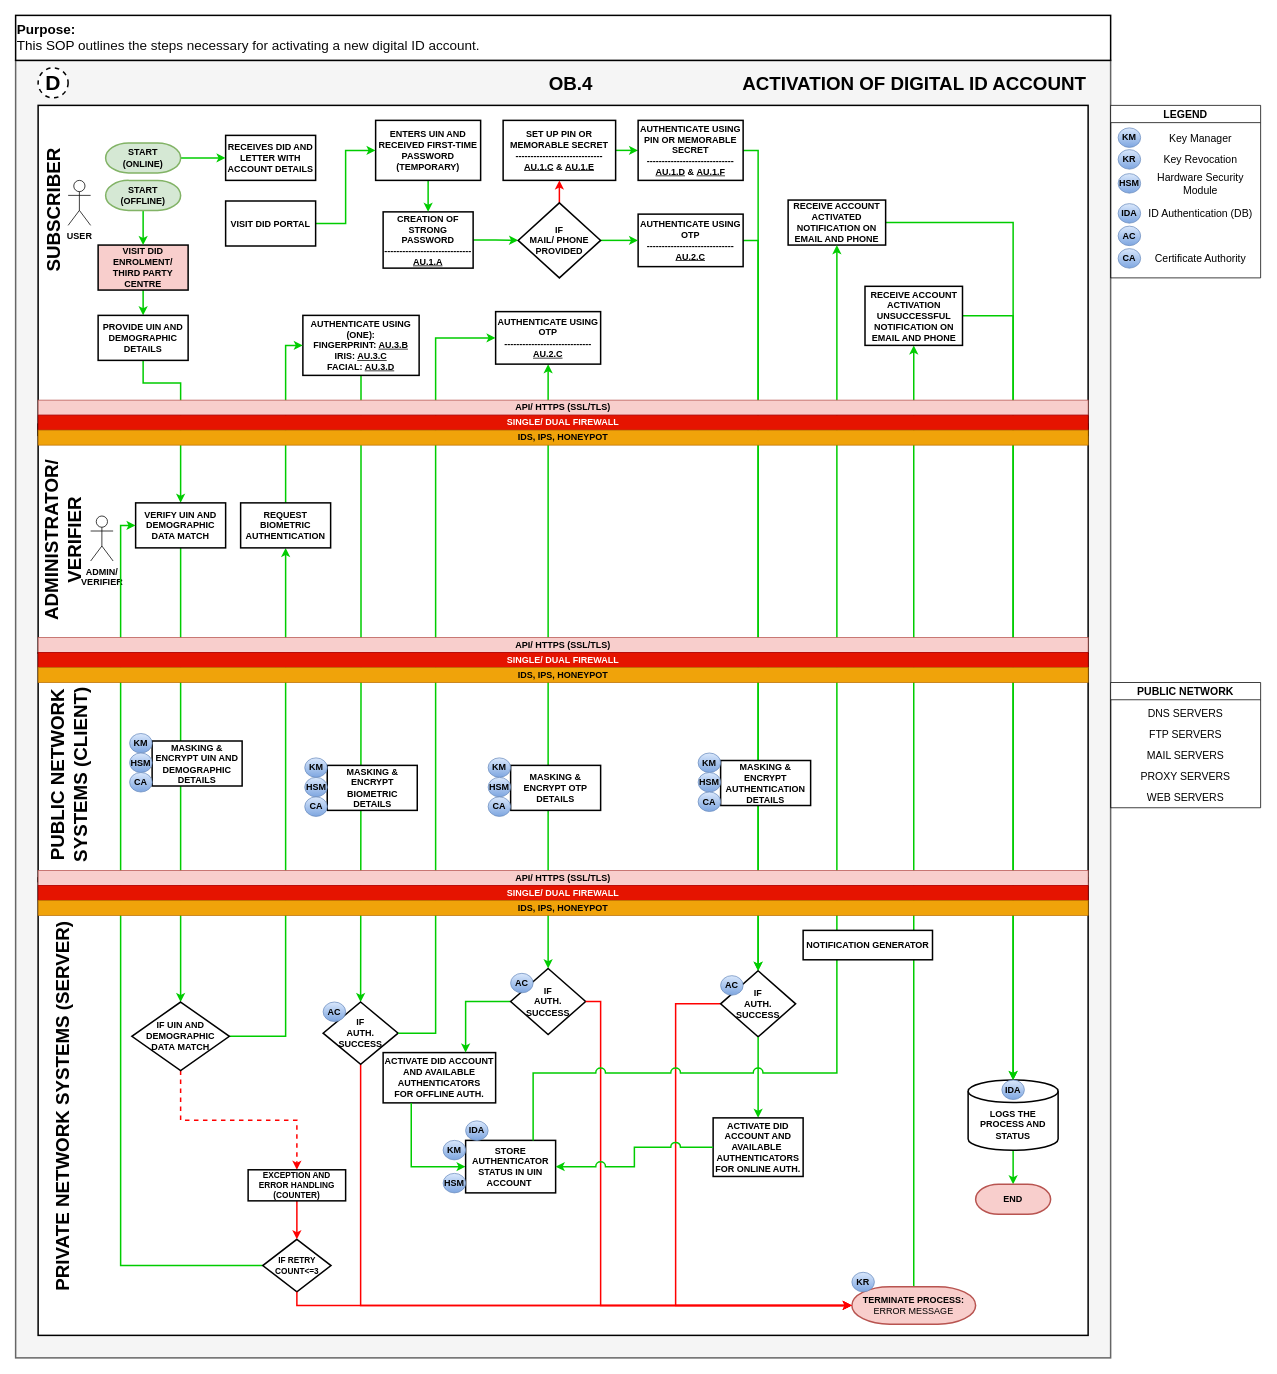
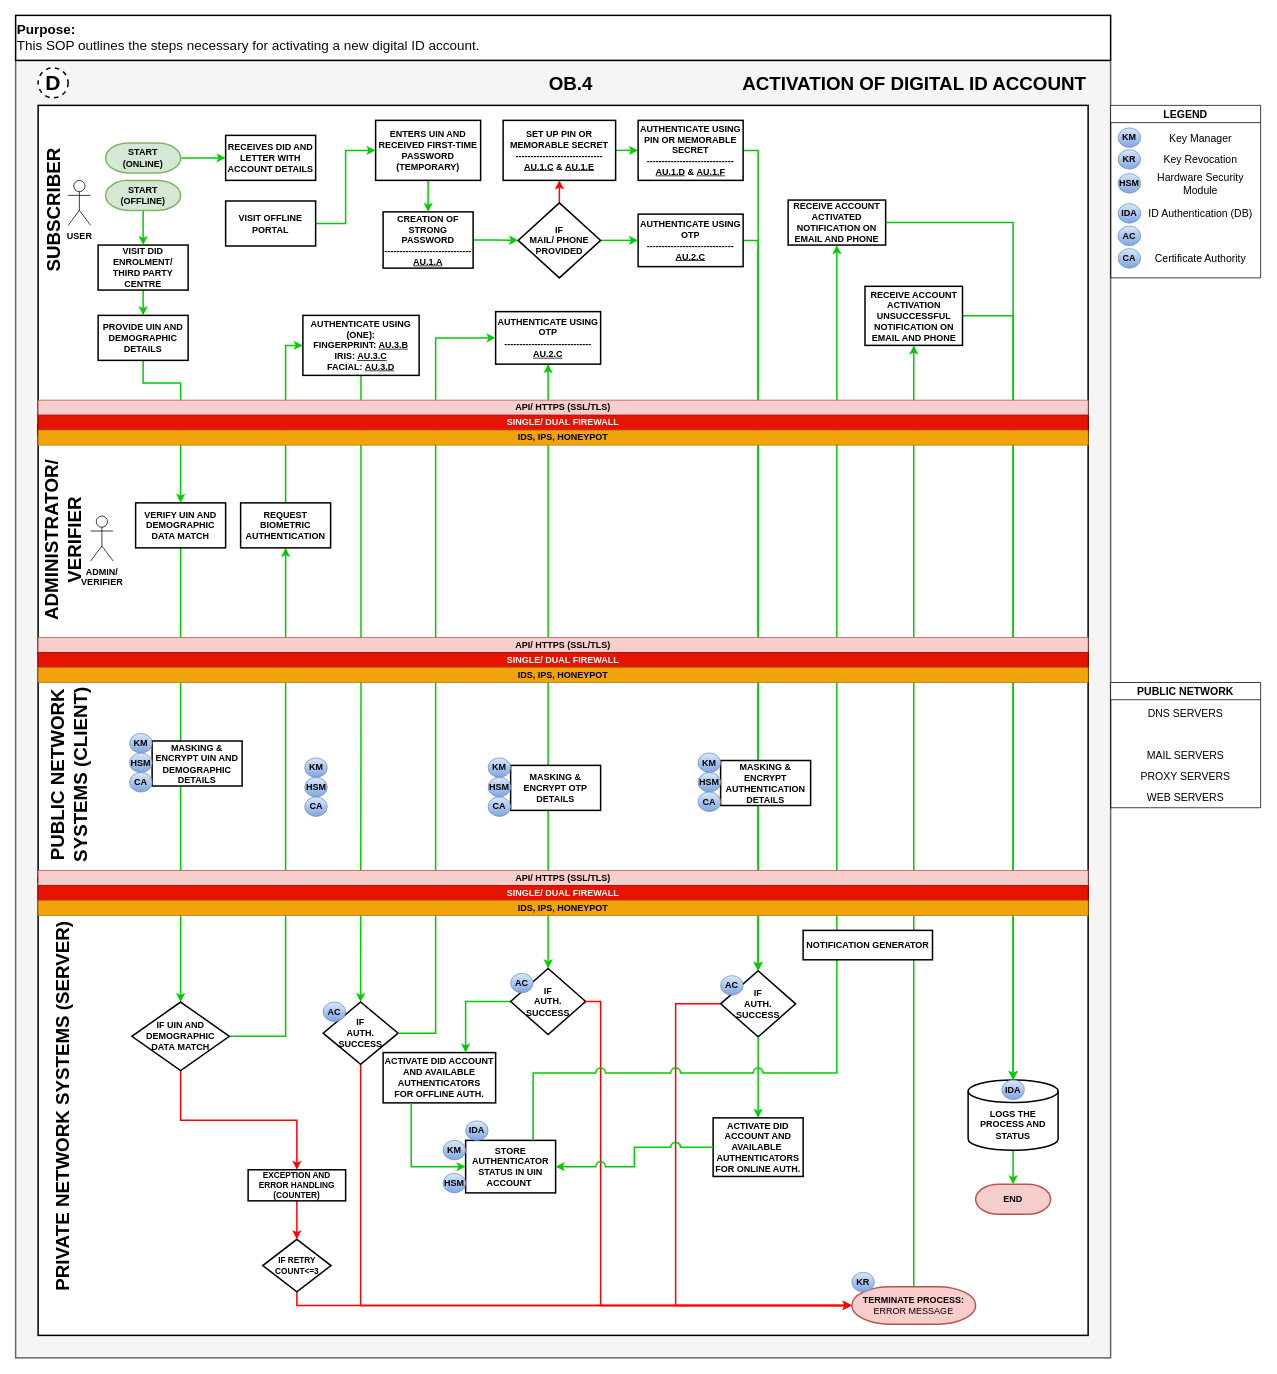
- <mxCell id="22" value="VISIT DID PORTAL" style="rounded=0;whiteSpace=wrap;html=1;strokeWidth=2;fontStyle=1" parent="1" vertex="1"><mxGeometry x="300" y="267.5" width="120" height="60" as="geometry" /></mxCell>
+ <mxCell id="22" value="VISIT OFFLINE PORTAL" style="rounded=0;whiteSpace=wrap;html=1;strokeWidth=2;fontStyle=1" parent="1" vertex="1"><mxGeometry x="300" y="267.5" width="120" height="60" as="geometry" /></mxCell>
- <mxCell id="39" value="VISIT DID ENROLMENT/ THIRD PARTY CENTRE" style="rounded=0;whiteSpace=wrap;html=1;strokeWidth=2;fontStyle=1;fillColor=#f8cecc;" parent="1" vertex="1"><mxGeometry x="130" y="326.25" width="120" height="60" as="geometry" /></mxCell>
+ <mxCell id="39" value="VISIT DID ENROLMENT/ THIRD PARTY CENTRE" style="rounded=0;whiteSpace=wrap;html=1;strokeWidth=2;fontStyle=1" parent="1" vertex="1"><mxGeometry x="130" y="326.25" width="120" height="60" as="geometry" /></mxCell>
- <mxCell id="49" value="FTP SERVERS" style="text;html=1;strokeColor=none;fillColor=none;align=center;verticalAlign=middle;whiteSpace=wrap;rounded=0;fontSize=14;" parent="47" vertex="1"><mxGeometry y="55" width="200" height="28" as="geometry" /></mxCell>
- <mxCell id="105" value="MASKING &amp;amp; ENCRYPT BIOMETRIC DETAILS" style="rounded=0;whiteSpace=wrap;html=1;fontStyle=1;direction=east;strokeWidth=2;" parent="1" vertex="1"><mxGeometry x="435.5" y="1020" width="120" height="60" as="geometry" /></mxCell>
- <mxCell id="75" style="edgeStyle=orthogonalEdgeStyle;rounded=0;orthogonalLoop=1;jettySize=auto;html=1;exitX=0.5;exitY=1;exitDx=0;exitDy=0;strokeColor=#FF0000;strokeWidth=2;fontStyle=1;entryX=0.5;entryY=0;entryDx=0;entryDy=0;dashed=1;" parent="1" source="76" target="85" edge="1"><mxGeometry relative="1" as="geometry" /></mxCell>
+ <mxCell id="75" style="edgeStyle=orthogonalEdgeStyle;rounded=0;orthogonalLoop=1;jettySize=auto;html=1;exitX=0.5;exitY=1;exitDx=0;exitDy=0;strokeColor=#FF0000;strokeWidth=2;fontStyle=1;entryX=0.5;entryY=0;entryDx=0;entryDy=0;" parent="1" source="76" target="85" edge="1"><mxGeometry relative="1" as="geometry" /></mxCell>
- <mxCell id="82" style="edgeStyle=orthogonalEdgeStyle;rounded=0;orthogonalLoop=1;jettySize=auto;html=1;exitX=0;exitY=0.5;exitDx=0;exitDy=0;entryX=0;entryY=0.5;entryDx=0;entryDy=0;strokeColor=#00CC00;strokeWidth=2;fontStyle=1;" parent="1" source="83" target="73" edge="1"><mxGeometry relative="1" as="geometry" /></mxCell>
